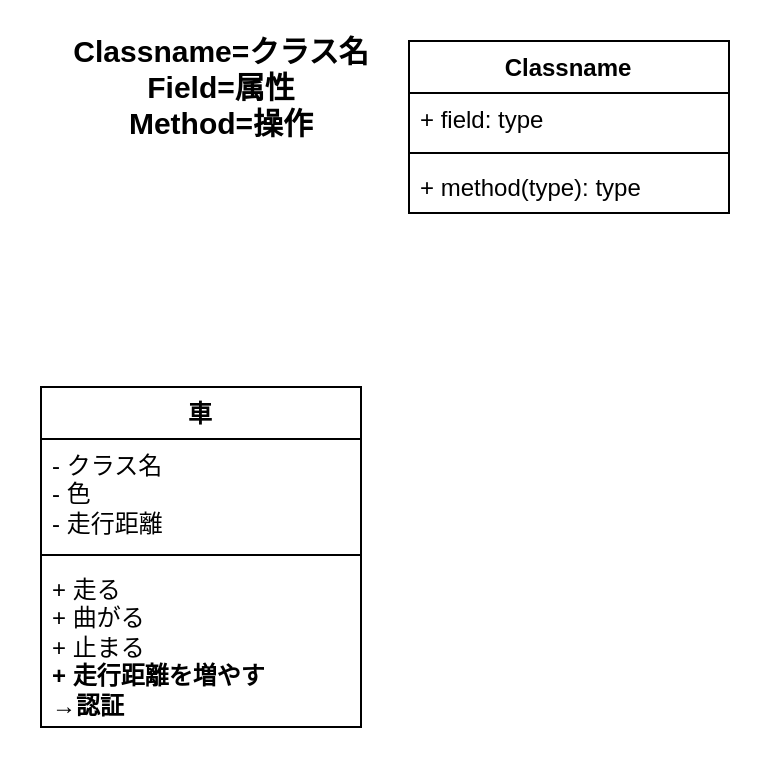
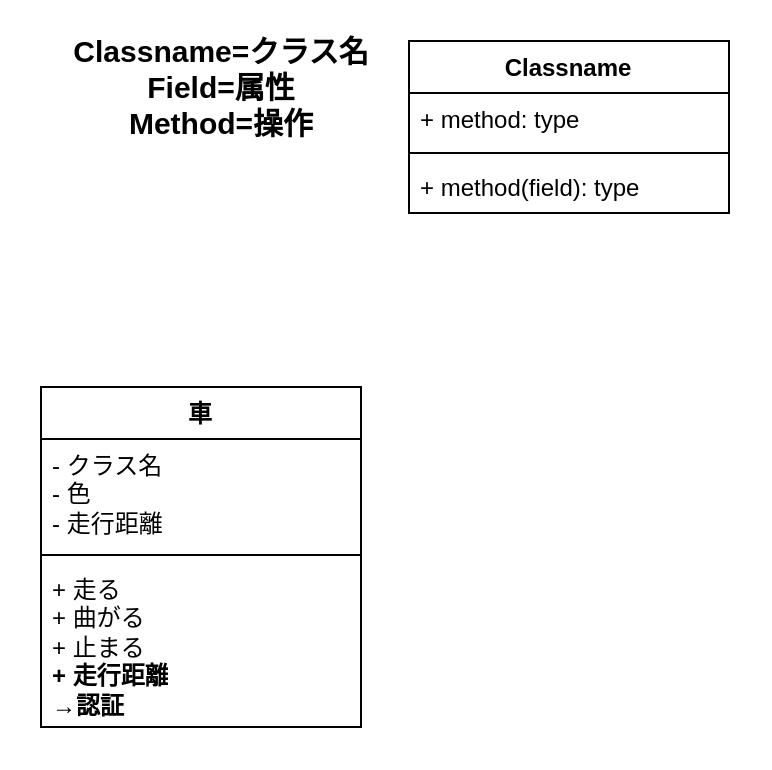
- <mxCell id="8" value="+ field: type" style="text;strokeColor=none;fillColor=none;align=left;verticalAlign=top;spacingLeft=4;spacingRight=4;overflow=hidden;rotatable=0;points=[[0,0.5],[1,0.5]];portConstraint=eastwest;whiteSpace=wrap;html=1;" vertex="1" parent="7"><mxGeometry y="26" width="160" height="26" as="geometry" /></mxCell>
+ <mxCell id="8" value="+ method: type" style="text;strokeColor=none;fillColor=none;align=left;verticalAlign=top;spacingLeft=4;spacingRight=4;overflow=hidden;rotatable=0;points=[[0,0.5],[1,0.5]];portConstraint=eastwest;whiteSpace=wrap;html=1;" vertex="1" parent="7"><mxGeometry y="26" width="160" height="26" as="geometry" /></mxCell>
- <mxCell id="10" value="+ method(type): type" style="text;strokeColor=none;fillColor=none;align=left;verticalAlign=top;spacingLeft=4;spacingRight=4;overflow=hidden;rotatable=0;points=[[0,0.5],[1,0.5]];portConstraint=eastwest;whiteSpace=wrap;html=1;" vertex="1" parent="7"><mxGeometry y="60" width="160" height="26" as="geometry" /></mxCell>
+ <mxCell id="10" value="+ method(field): type" style="text;strokeColor=none;fillColor=none;align=left;verticalAlign=top;spacingLeft=4;spacingRight=4;overflow=hidden;rotatable=0;points=[[0,0.5],[1,0.5]];portConstraint=eastwest;whiteSpace=wrap;html=1;" vertex="1" parent="7"><mxGeometry y="60" width="160" height="26" as="geometry" /></mxCell>
- <mxCell id="5" value="+ 走る&lt;div&gt;+ 曲がる&lt;/div&gt;&lt;div&gt;+ 止まる&lt;/div&gt;&lt;div&gt;&lt;b&gt;+ 走行距離を増やす&lt;/b&gt;&lt;/div&gt;&lt;div&gt;&lt;b&gt;→認証&lt;/b&gt;&lt;/div&gt;" style="text;strokeColor=none;fillColor=none;align=left;verticalAlign=top;spacingLeft=4;spacingRight=4;overflow=hidden;rotatable=0;points=[[0,0.5],[1,0.5]];portConstraint=eastwest;whiteSpace=wrap;html=1;" vertex="1" parent="2"><mxGeometry y="88" width="160" height="82" as="geometry" /></mxCell>
+ <mxCell id="5" value="+ 走る&lt;div&gt;+ 曲がる&lt;/div&gt;&lt;div&gt;+ 止まる&lt;/div&gt;&lt;div&gt;&lt;b&gt;+ 走行距離&lt;/b&gt;&lt;/div&gt;&lt;div&gt;&lt;b&gt;→認証&lt;/b&gt;&lt;/div&gt;" style="text;strokeColor=none;fillColor=none;align=left;verticalAlign=top;spacingLeft=4;spacingRight=4;overflow=hidden;rotatable=0;points=[[0,0.5],[1,0.5]];portConstraint=eastwest;whiteSpace=wrap;html=1;" vertex="1" parent="2"><mxGeometry y="88" width="160" height="82" as="geometry" /></mxCell>
